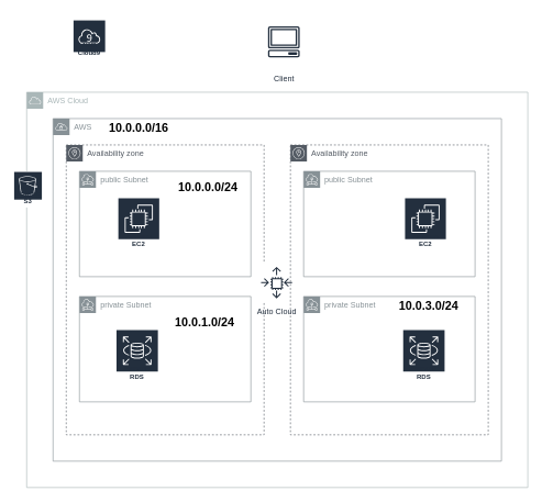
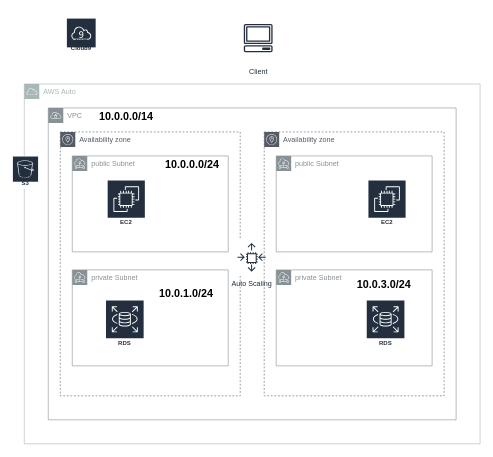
- <mxCell id="2" value="AWS Cloud" style="sketch=0;outlineConnect=0;gradientColor=none;html=1;whiteSpace=wrap;fontSize=12;fontStyle=0;shape=mxgraph.aws4.group;grIcon=mxgraph.aws4.group_aws_cloud;strokeColor=#AAB7B8;fillColor=none;verticalAlign=top;align=left;spacingLeft=30;fontColor=#AAB7B8;dashed=0;" vertex="1" parent="1"><mxGeometry x="40" y="139" width="760" height="600" as="geometry" /></mxCell>
+ <mxCell id="2" value="AWS Auto" style="sketch=0;outlineConnect=0;gradientColor=none;html=1;whiteSpace=wrap;fontSize=12;fontStyle=0;shape=mxgraph.aws4.group;grIcon=mxgraph.aws4.group_aws_cloud;strokeColor=#AAB7B8;fillColor=none;verticalAlign=top;align=left;spacingLeft=30;fontColor=#AAB7B8;dashed=0;" vertex="1" parent="1"><mxGeometry x="40" y="139" width="760" height="600" as="geometry" /></mxCell>
- <mxCell id="4" value="AWS" style="sketch=0;outlineConnect=0;gradientColor=none;html=1;whiteSpace=wrap;fontSize=12;fontStyle=0;shape=mxgraph.aws4.group;grIcon=mxgraph.aws4.group_vpc;strokeColor=#879196;fillColor=none;verticalAlign=top;align=left;spacingLeft=30;fontColor=#879196;dashed=0;" vertex="1" parent="1"><mxGeometry x="80" y="179" width="680" height="520" as="geometry" /></mxCell>
+ <mxCell id="4" value="VPC" style="sketch=0;outlineConnect=0;gradientColor=none;html=1;whiteSpace=wrap;fontSize=12;fontStyle=0;shape=mxgraph.aws4.group;grIcon=mxgraph.aws4.group_vpc;strokeColor=#879196;fillColor=none;verticalAlign=top;align=left;spacingLeft=30;fontColor=#879196;dashed=0;" vertex="1" parent="1"><mxGeometry x="80" y="179" width="680" height="520" as="geometry" /></mxCell>
- <mxCell id="14" value="&lt;font style=&quot;font-size: 18px&quot;&gt;&lt;b&gt;10.0.0.0/16&lt;/b&gt;&lt;/font&gt;" style="text;html=1;strokeColor=none;fillColor=none;align=center;verticalAlign=middle;whiteSpace=wrap;rounded=0;" vertex="1" parent="1"><mxGeometry x="150" y="179" width="120" height="30" as="geometry" /></mxCell>
+ <mxCell id="14" value="&lt;font style=&quot;font-size: 18px&quot;&gt;&lt;b&gt;10.0.0.0/14&lt;/b&gt;&lt;/font&gt;" style="text;html=1;strokeColor=none;fillColor=none;align=center;verticalAlign=middle;whiteSpace=wrap;rounded=0;" vertex="1" parent="1"><mxGeometry x="150" y="179" width="120" height="30" as="geometry" /></mxCell>
- <mxCell id="15" value="&lt;font style=&quot;font-size: 18px&quot;&gt;&lt;b&gt;10.0.0.0/24&lt;/b&gt;&lt;/font&gt;" style="text;html=1;strokeColor=none;fillColor=none;align=center;verticalAlign=middle;whiteSpace=wrap;rounded=0;" vertex="1" parent="1"><mxGeometry x="255" y="269" width="120" height="30" as="geometry" /></mxCell>
+ <mxCell id="15" value="&lt;font style=&quot;font-size: 18px&quot;&gt;&lt;b&gt;10.0.0.0/24&lt;/b&gt;&lt;/font&gt;" style="text;html=1;strokeColor=none;fillColor=none;align=center;verticalAlign=middle;whiteSpace=wrap;rounded=0;" vertex="1" parent="1"><mxGeometry x="260" y="259" width="120" height="30" as="geometry" /></mxCell>
- <mxCell id="21" value="&lt;font style=&quot;font-size: 18px&quot;&gt;&lt;b&gt;10.0.3.0/24&lt;/b&gt;&lt;/font&gt;" style="text;html=1;strokeColor=none;fillColor=none;align=center;verticalAlign=middle;whiteSpace=wrap;rounded=0;" vertex="1" parent="1"><mxGeometry x="590" y="449" width="120" height="30" as="geometry" /></mxCell>
+ <mxCell id="21" value="&lt;font style=&quot;font-size: 18px&quot;&gt;&lt;b&gt;10.0.3.0/24&lt;/b&gt;&lt;/font&gt;" style="text;html=1;strokeColor=none;fillColor=none;align=center;verticalAlign=middle;whiteSpace=wrap;rounded=0;" vertex="1" parent="1"><mxGeometry x="580" y="459" width="120" height="30" as="geometry" /></mxCell>
- <mxCell id="7" value="Auto Cloud" style="sketch=0;outlineConnect=0;fontColor=#232F3E;gradientColor=none;strokeColor=#232F3E;fillColor=#ffffff;dashed=0;verticalLabelPosition=bottom;verticalAlign=top;align=center;html=1;fontSize=12;fontStyle=0;aspect=fixed;shape=mxgraph.aws4.resourceIcon;resIcon=mxgraph.aws4.auto_scaling;" vertex="1" parent="1"><mxGeometry x="389" y="398" width="60" height="60" as="geometry" /></mxCell>
+ <mxCell id="7" value="Auto Scaling" style="sketch=0;outlineConnect=0;fontColor=#232F3E;gradientColor=none;strokeColor=#232F3E;fillColor=#ffffff;dashed=0;verticalLabelPosition=bottom;verticalAlign=top;align=center;html=1;fontSize=12;fontStyle=0;aspect=fixed;shape=mxgraph.aws4.resourceIcon;resIcon=mxgraph.aws4.auto_scaling;" vertex="1" parent="1"><mxGeometry x="389" y="398" width="60" height="60" as="geometry" /></mxCell>
